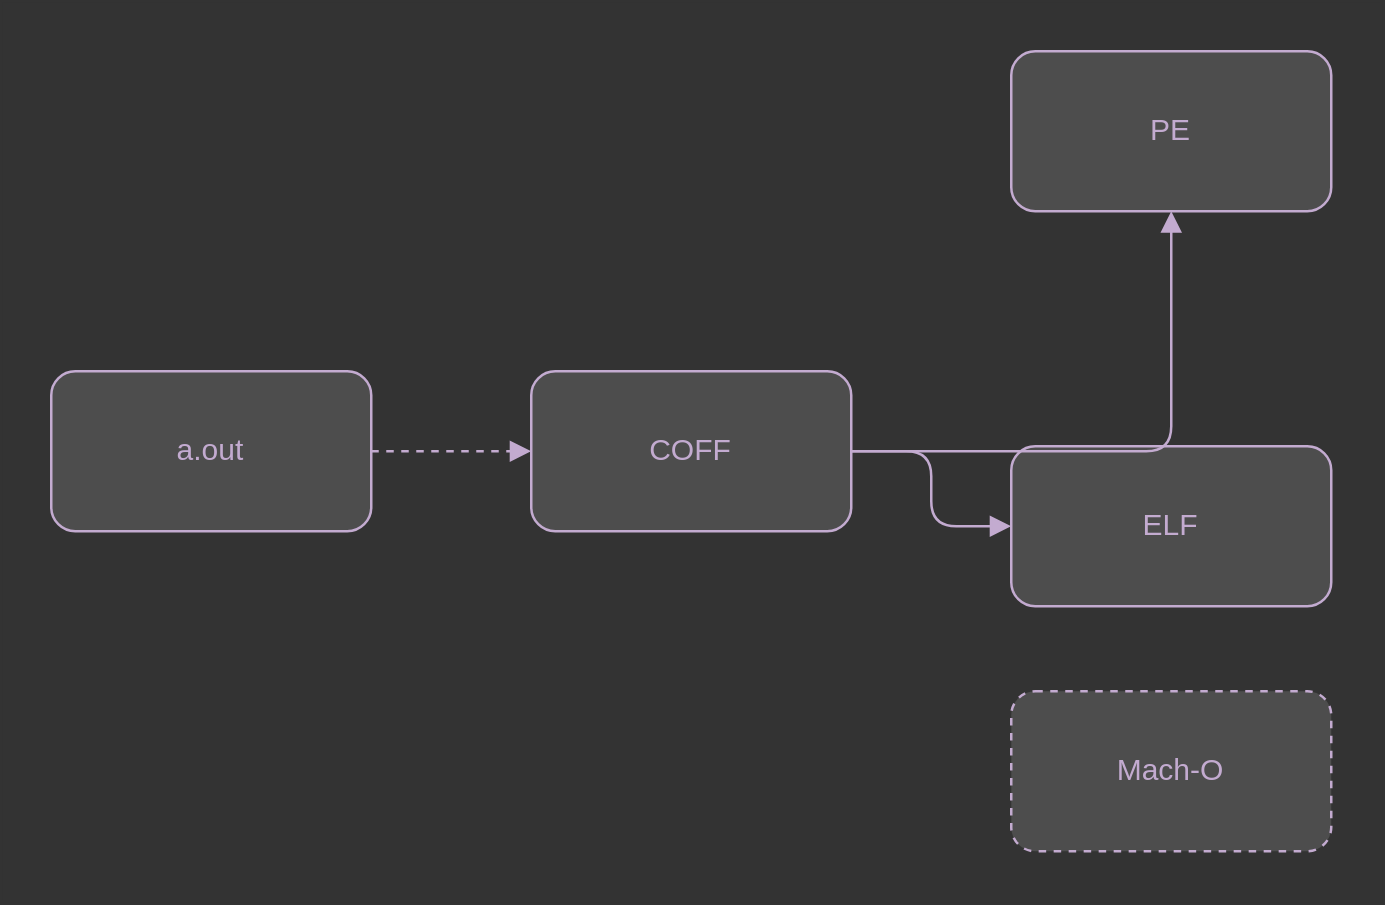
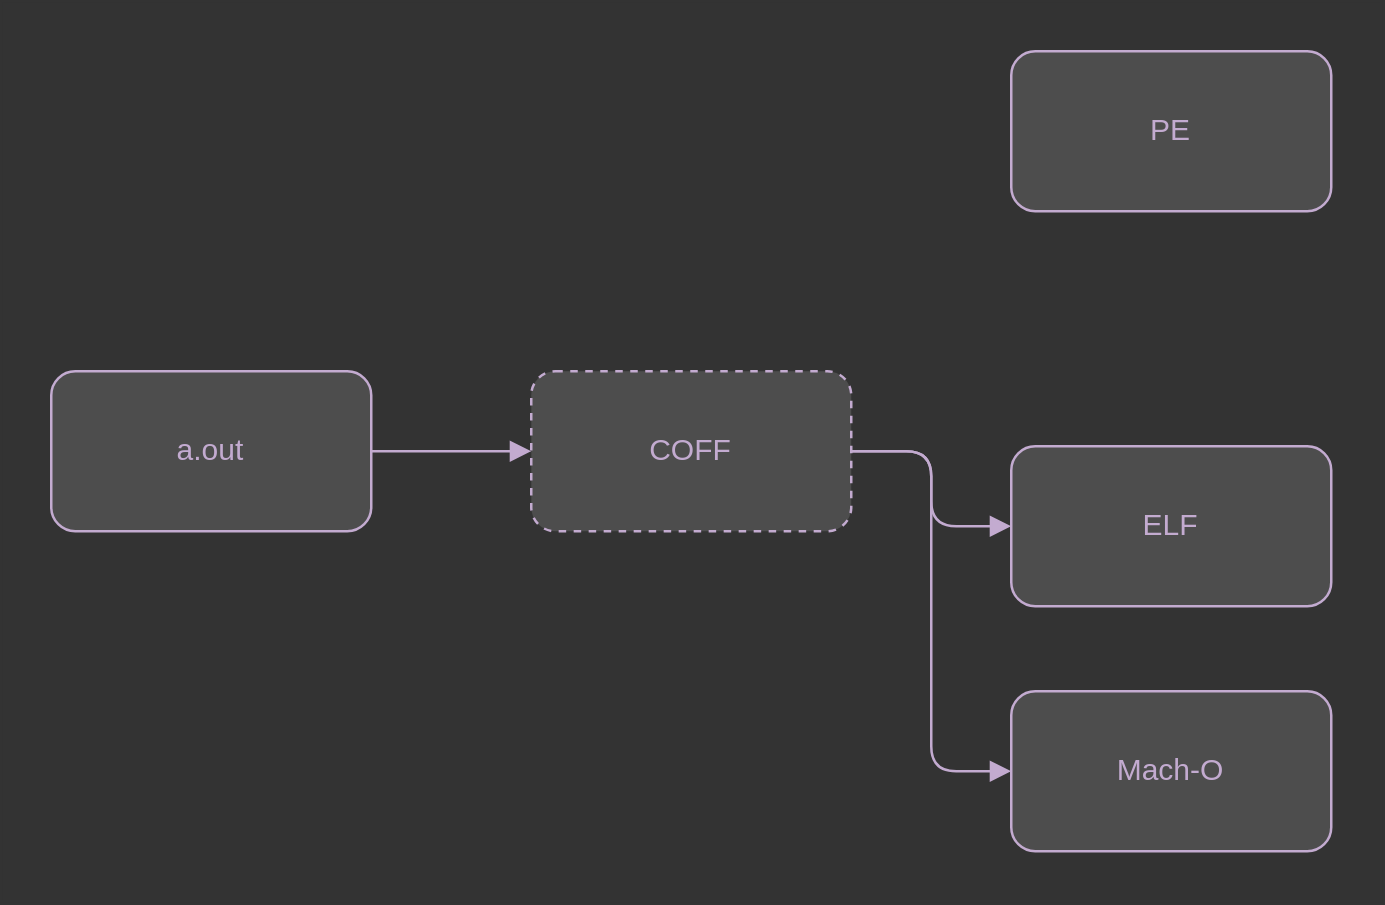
- <mxCell id="2" style="edgeStyle=orthogonalEdgeStyle;rounded=1;orthogonalLoop=1;jettySize=auto;html=1;exitX=1;exitY=0.5;exitDx=0;exitDy=0;entryX=0;entryY=0.5;entryDx=0;entryDy=0;fontColor=#C3ABD0;strokeColor=#C3ABD0;endArrow=block;endFill=1;dashed=1;" edge="1" parent="1" source="3" target="4"><mxGeometry relative="1" as="geometry" /></mxCell>
+ <mxCell id="2" style="edgeStyle=orthogonalEdgeStyle;rounded=1;orthogonalLoop=1;jettySize=auto;html=1;exitX=1;exitY=0.5;exitDx=0;exitDy=0;entryX=0;entryY=0.5;entryDx=0;entryDy=0;fontColor=#C3ABD0;strokeColor=#C3ABD0;endArrow=block;endFill=1;" edge="1" parent="1" source="3" target="4"><mxGeometry relative="1" as="geometry" /></mxCell>
- <mxCell id="4" value="&lt;font color=&quot;#c3abd0&quot;&gt;COFF&lt;/font&gt;" style="rounded=1;whiteSpace=wrap;html=1;strokeColor=#C3ABD0;fillColor=#4D4D4D;" vertex="1" parent="1"><mxGeometry x="212" y="148" width="128" height="64" as="geometry" /></mxCell>
+ <mxCell id="4" value="&lt;font color=&quot;#c3abd0&quot;&gt;COFF&lt;/font&gt;" style="rounded=1;whiteSpace=wrap;html=1;strokeColor=#C3ABD0;fillColor=#4D4D4D;dashed=1;" vertex="1" parent="1"><mxGeometry x="212" y="148" width="128" height="64" as="geometry" /></mxCell>
- <mxCell id="9" style="edgeStyle=orthogonalEdgeStyle;rounded=1;orthogonalLoop=1;jettySize=auto;html=1;exitX=1;exitY=0.5;exitDx=0;exitDy=0;fontColor=#C3ABD0;strokeColor=#C3ABD0;endArrow=block;endFill=1;" edge="1" parent="1" source="4" target="6"><mxGeometry relative="1" as="geometry"><mxPoint x="191" y="488" as="sourcePoint" /><mxPoint x="255" y="488" as="targetPoint" /></mxGeometry></mxCell>
+ <mxCell id="9" style="edgeStyle=orthogonalEdgeStyle;rounded=1;orthogonalLoop=1;jettySize=auto;html=1;exitX=1;exitY=0.5;exitDx=0;exitDy=0;entryX=0;entryY=0.5;entryDx=0;entryDy=0;fontColor=#C3ABD0;strokeColor=#C3ABD0;endArrow=block;endFill=1;" edge="1" parent="1" source="4" target="5"><mxGeometry relative="1" as="geometry"><mxPoint x="191" y="488" as="sourcePoint" /><mxPoint x="255" y="488" as="targetPoint" /></mxGeometry></mxCell>
- <mxCell id="5" value="&lt;font color=&quot;#c3abd0&quot;&gt;Mach-O&lt;/font&gt;" style="rounded=1;whiteSpace=wrap;html=1;strokeColor=#C3ABD0;fillColor=#4D4D4D;dashed=1;" vertex="1" parent="1"><mxGeometry x="404" y="276" width="128" height="64" as="geometry" /></mxCell>
+ <mxCell id="5" value="&lt;font color=&quot;#c3abd0&quot;&gt;Mach-O&lt;/font&gt;" style="rounded=1;whiteSpace=wrap;html=1;strokeColor=#C3ABD0;fillColor=#4D4D4D;" vertex="1" parent="1"><mxGeometry x="404" y="276" width="128" height="64" as="geometry" /></mxCell>
